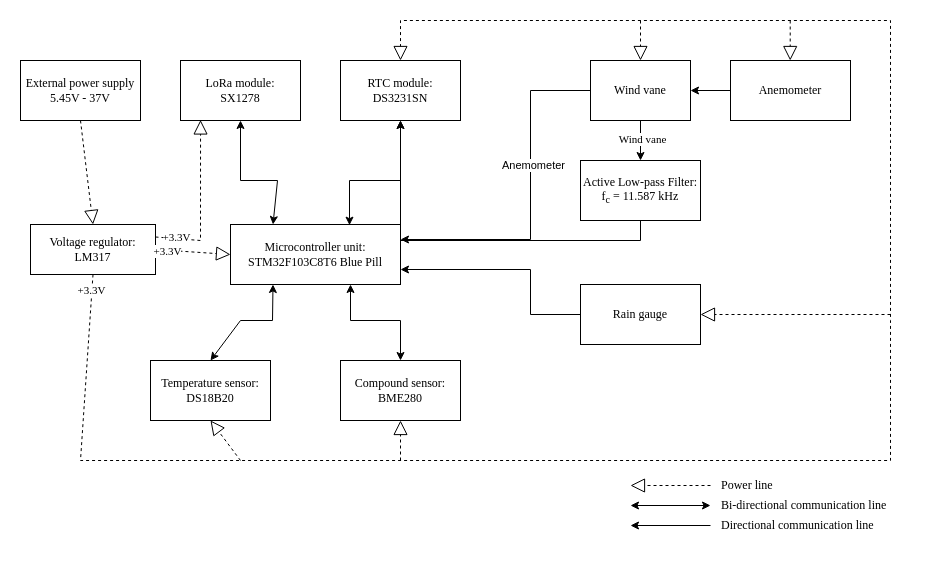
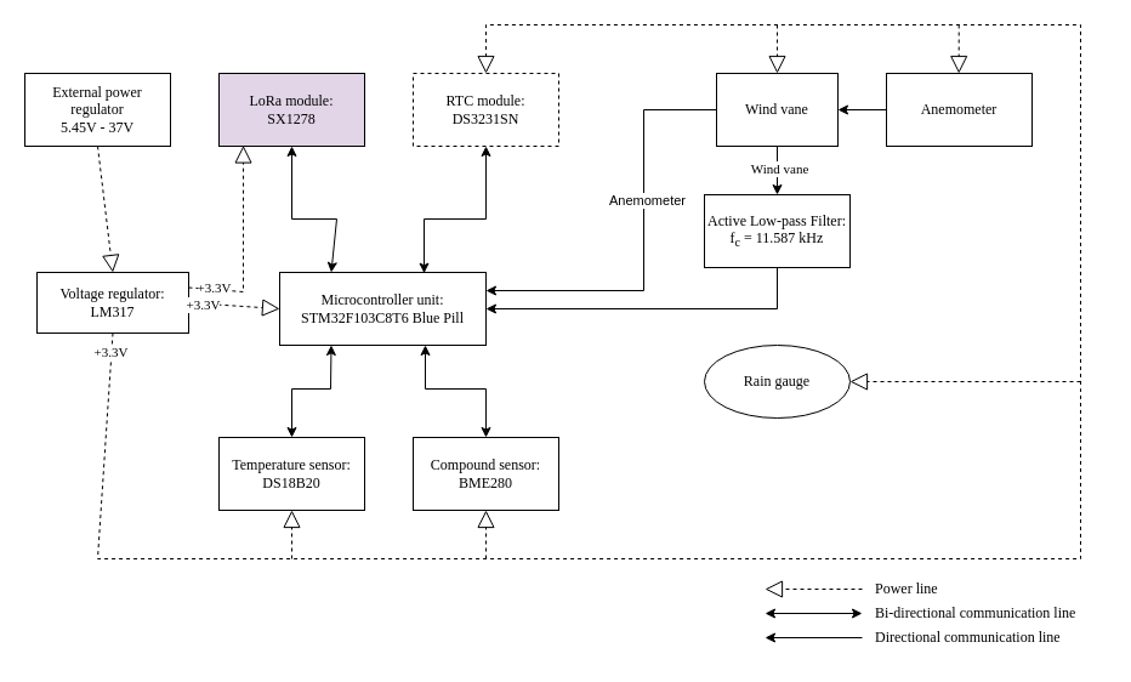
- <mxCell id="2" value="&lt;font face=&quot;Times New Roman&quot;&gt;External power supply&lt;br&gt;5.45V - 37V&lt;/font&gt;" style="rounded=0;whiteSpace=wrap;html=1;" vertex="1" parent="1"><mxGeometry x="20" y="60" width="120" height="60" as="geometry" /></mxCell>
+ <mxCell id="2" value="&lt;font face=&quot;Times New Roman&quot;&gt;External power regulator&lt;br&gt;5.45V - 37V&lt;/font&gt;" style="rounded=0;whiteSpace=wrap;html=1;" vertex="1" parent="1"><mxGeometry x="20" y="60" width="120" height="60" as="geometry" /></mxCell>
- <mxCell id="5" value="&lt;font face=&quot;Times New Roman&quot;&gt;LoRa module:&lt;br&gt;SX1278&lt;br&gt;&lt;/font&gt;" style="rounded=0;whiteSpace=wrap;html=1;" vertex="1" parent="1"><mxGeometry x="180" y="60" width="120" height="60" as="geometry" /></mxCell>
+ <mxCell id="5" value="&lt;font face=&quot;Times New Roman&quot;&gt;LoRa module:&lt;br&gt;SX1278&lt;br&gt;&lt;/font&gt;" style="rounded=0;whiteSpace=wrap;html=1;fillColor=#e1d5e7;" vertex="1" parent="1"><mxGeometry x="180" y="60" width="120" height="60" as="geometry" /></mxCell>
- <mxCell id="6" value="&lt;font face=&quot;Times New Roman&quot;&gt;RTC module:&lt;br&gt;DS3231SN&lt;br&gt;&lt;/font&gt;" style="rounded=0;whiteSpace=wrap;html=1;" vertex="1" parent="1"><mxGeometry x="340" y="60" width="120" height="60" as="geometry" /></mxCell>
+ <mxCell id="6" value="&lt;font face=&quot;Times New Roman&quot;&gt;RTC module:&lt;br&gt;DS3231SN&lt;br&gt;&lt;/font&gt;" style="rounded=0;whiteSpace=wrap;html=1;dashed=1;" vertex="1" parent="1"><mxGeometry x="340" y="60" width="120" height="60" as="geometry" /></mxCell>
- <mxCell id="18" style="edgeStyle=orthogonalEdgeStyle;rounded=0;orthogonalLoop=1;jettySize=auto;html=1;exitX=0.5;exitY=1;exitDx=0;exitDy=0;" edge="1" parent="1" source="19" target="6"><mxGeometry relative="1" as="geometry" /></mxCell>
+ <mxCell id="18" style="edgeStyle=orthogonalEdgeStyle;rounded=0;orthogonalLoop=1;jettySize=auto;html=1;exitX=0.5;exitY=1;exitDx=0;exitDy=0;entryX=1;entryY=0.5;entryDx=0;entryDy=0;" edge="1" parent="1" source="19" target="4"><mxGeometry relative="1" as="geometry" /></mxCell>
- <mxCell id="9" style="edgeStyle=orthogonalEdgeStyle;rounded=0;orthogonalLoop=1;jettySize=auto;html=1;exitX=0;exitY=0.5;exitDx=0;exitDy=0;entryX=1;entryY=0.75;entryDx=0;entryDy=0;" edge="1" parent="1" source="10" target="4"><mxGeometry relative="1" as="geometry"><Array as="points"><mxPoint x="530" y="314" /><mxPoint x="530" y="269" /></Array></mxGeometry></mxCell>
- <mxCell id="10" value="&lt;font face=&quot;Times New Roman&quot;&gt;Rain gauge&lt;/font&gt;" style="rounded=0;whiteSpace=wrap;html=1;" vertex="1" parent="1"><mxGeometry x="580" y="284" width="120" height="60" as="geometry" /></mxCell>
+ <mxCell id="10" value="&lt;font face=&quot;Times New Roman&quot;&gt;Rain gauge&lt;/font&gt;" style="ellipse;whiteSpace=wrap;html=1;" vertex="1" parent="1"><mxGeometry x="580" y="284" width="120" height="60" as="geometry" /></mxCell>
- <mxCell id="16" value="&lt;font face=&quot;Times New Roman&quot;&gt;Temperature sensor:&lt;br&gt;DS18B20&lt;/font&gt;" style="rounded=0;whiteSpace=wrap;html=1;" vertex="1" parent="1"><mxGeometry x="150" y="360" width="120" height="60" as="geometry" /></mxCell>
+ <mxCell id="16" value="&lt;font face=&quot;Times New Roman&quot;&gt;Temperature sensor:&lt;br&gt;DS18B20&lt;/font&gt;" style="rounded=0;whiteSpace=wrap;html=1;" vertex="1" parent="1"><mxGeometry x="180" y="360" width="120" height="60" as="geometry" /></mxCell>
